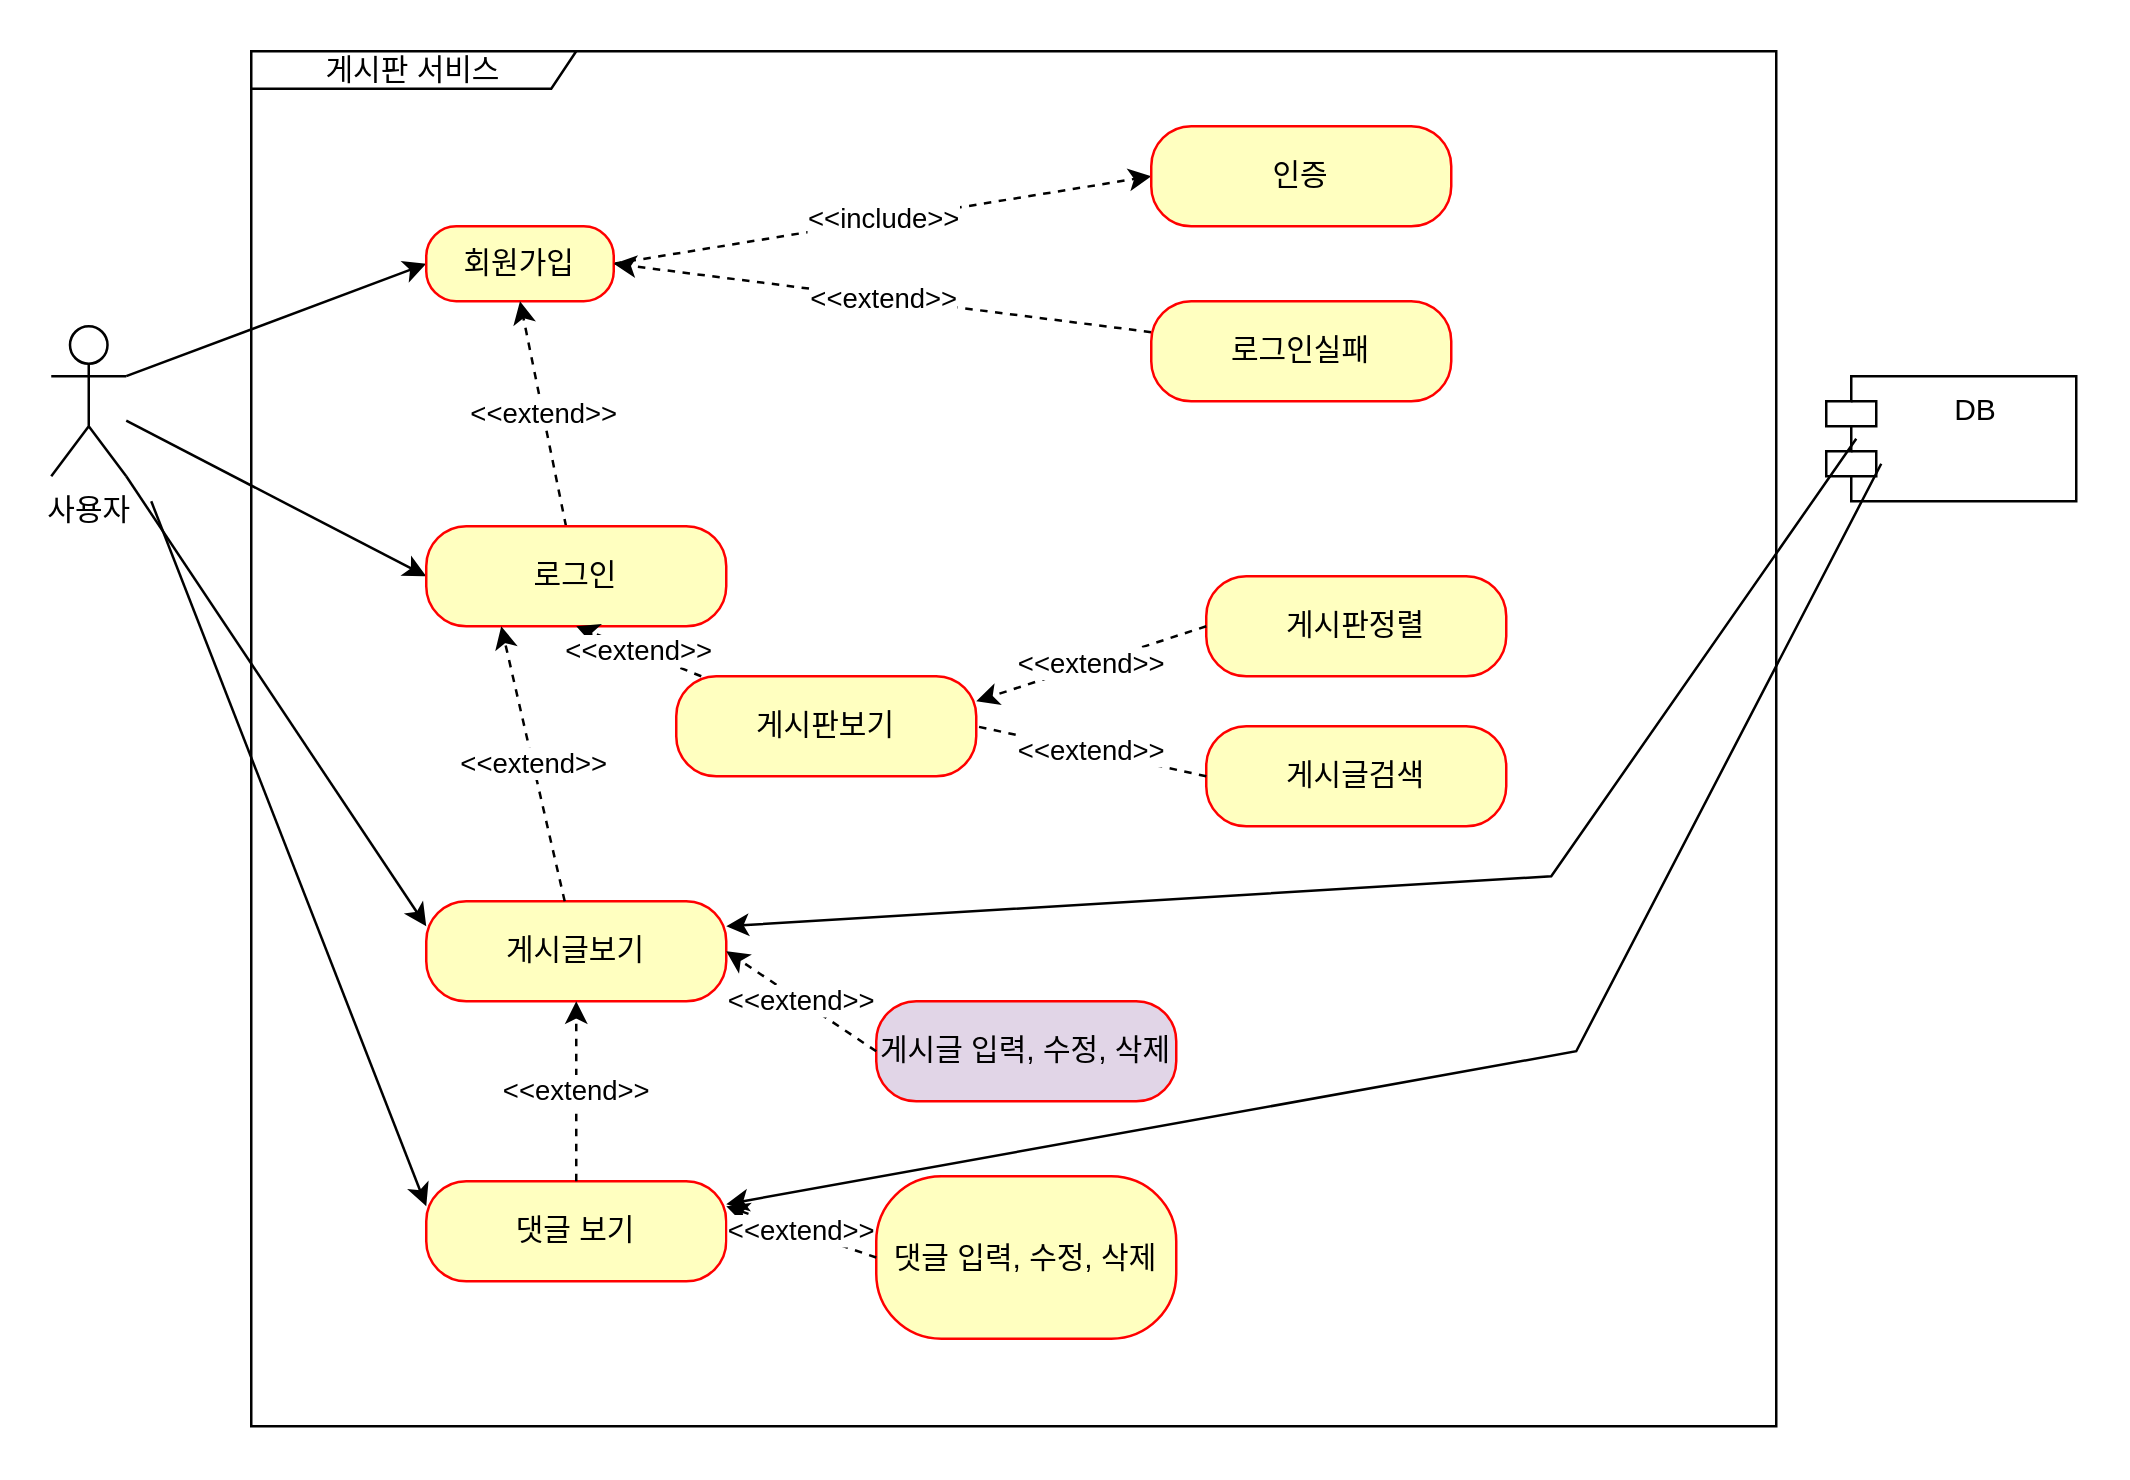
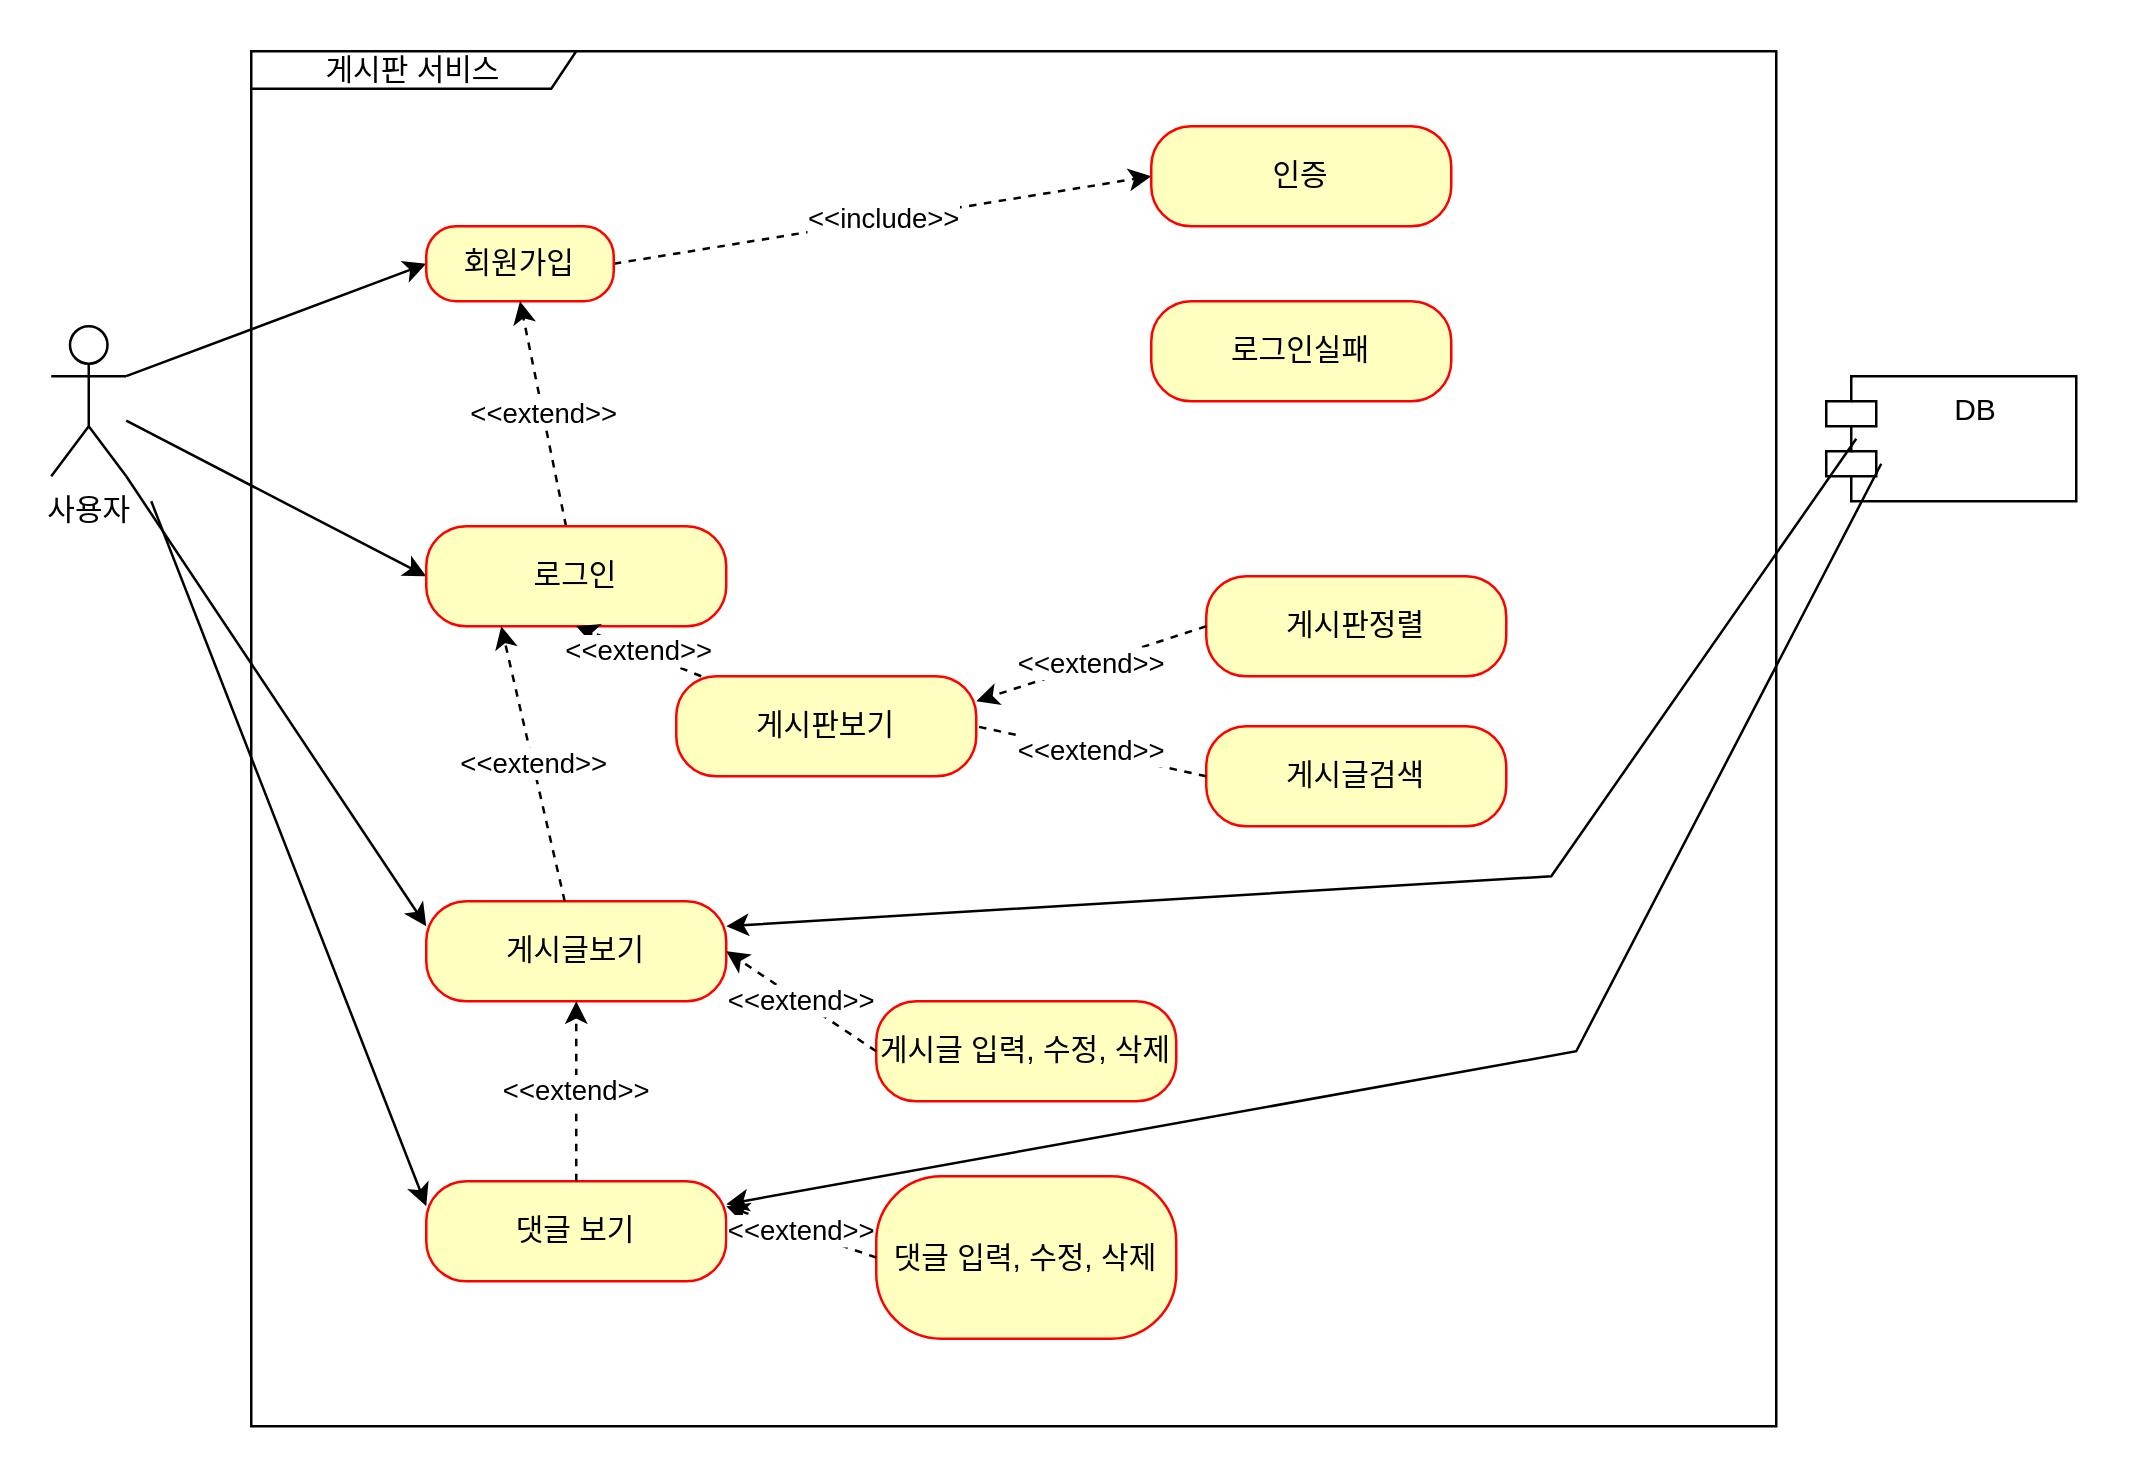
- <mxCell id="17" value="&amp;lt;&amp;lt;extend&amp;gt;&amp;gt;" style="edgeStyle=none;rounded=0;orthogonalLoop=1;jettySize=auto;html=1;entryX=1;entryY=0.5;entryDx=0;entryDy=0;dashed=1;" edge="1" parent="1" source="18" target="7"><mxGeometry relative="1" as="geometry" /></mxCell>
- <mxCell id="13" value="게시글 입력, 수정, 삭제" style="rounded=1;whiteSpace=wrap;html=1;arcSize=40;fontColor=#000000;fillColor=#e1d5e7;strokeColor=#ff0000;" vertex="1" parent="1"><mxGeometry x="350" y="400" width="120" height="40" as="geometry" /></mxCell>
+ <mxCell id="13" value="게시글 입력, 수정, 삭제" style="rounded=1;whiteSpace=wrap;html=1;arcSize=40;fontColor=#000000;fillColor=#ffffc0;strokeColor=#ff0000;" vertex="1" parent="1"><mxGeometry x="350" y="400" width="120" height="40" as="geometry" /></mxCell>
